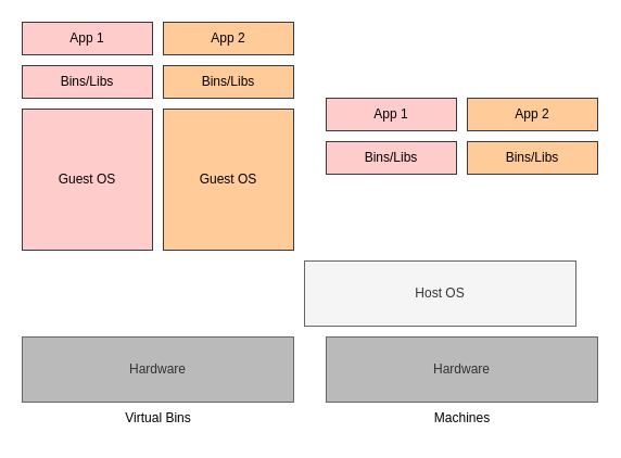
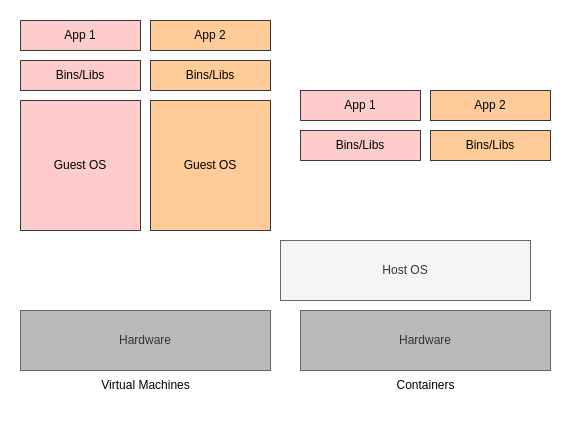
- <mxCell id="15" value="Virtual Bins" style="text;html=1;strokeColor=none;fillColor=none;align=center;verticalAlign=middle;whiteSpace=wrap;rounded=0;" vertex="1" parent="1"><mxGeometry x="62.5" y="370" width="165" height="30" as="geometry" /></mxCell>
+ <mxCell id="15" value="Virtual Machines" style="text;html=1;strokeColor=none;fillColor=none;align=center;verticalAlign=middle;whiteSpace=wrap;rounded=0;" vertex="1" parent="1"><mxGeometry x="62.5" y="370" width="165" height="30" as="geometry" /></mxCell>
- <mxCell id="16" value="Machines" style="text;html=1;strokeColor=none;fillColor=none;align=center;verticalAlign=middle;whiteSpace=wrap;rounded=0;" vertex="1" parent="1"><mxGeometry x="342.5" y="370" width="165" height="30" as="geometry" /></mxCell>
+ <mxCell id="16" value="Containers" style="text;html=1;strokeColor=none;fillColor=none;align=center;verticalAlign=middle;whiteSpace=wrap;rounded=0;" vertex="1" parent="1"><mxGeometry x="342.5" y="370" width="165" height="30" as="geometry" /></mxCell>
